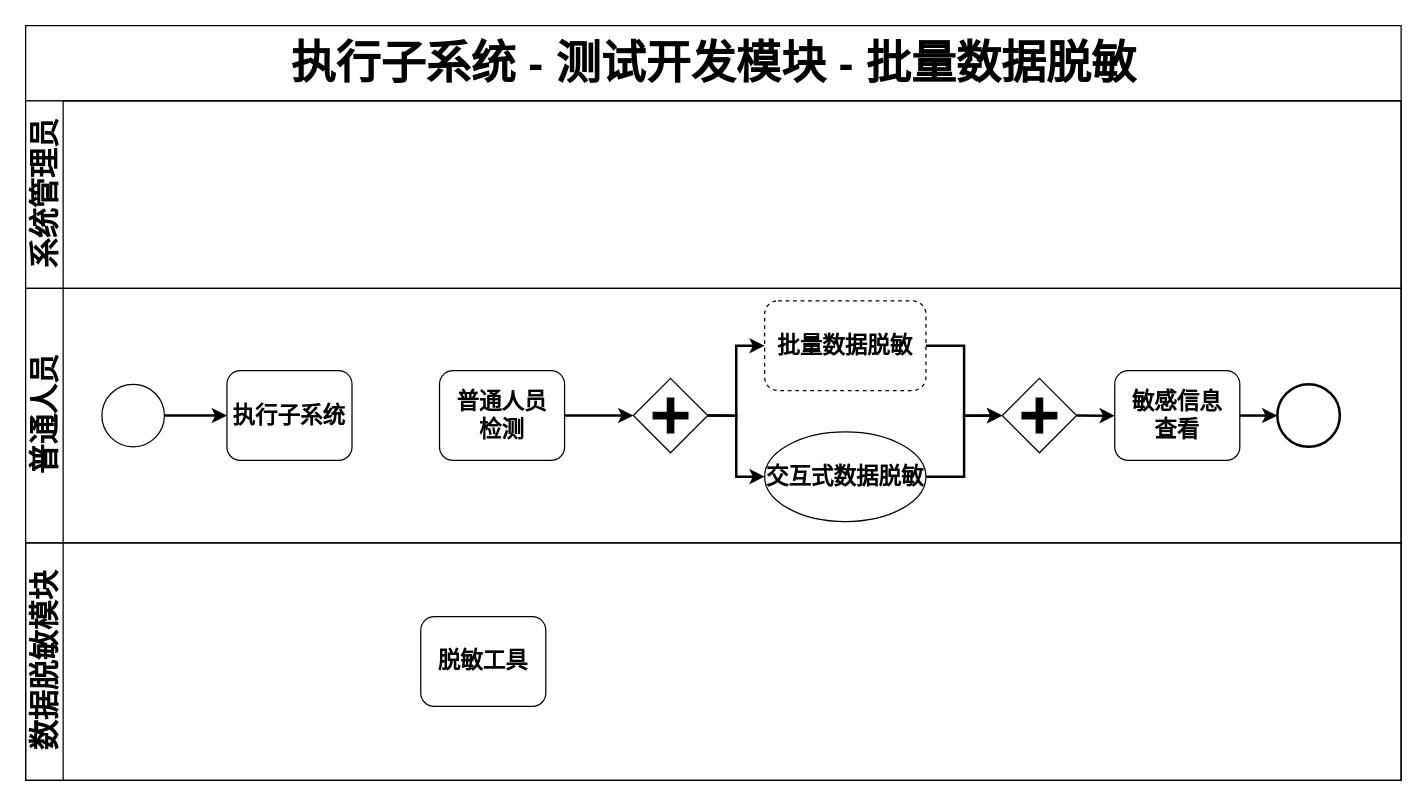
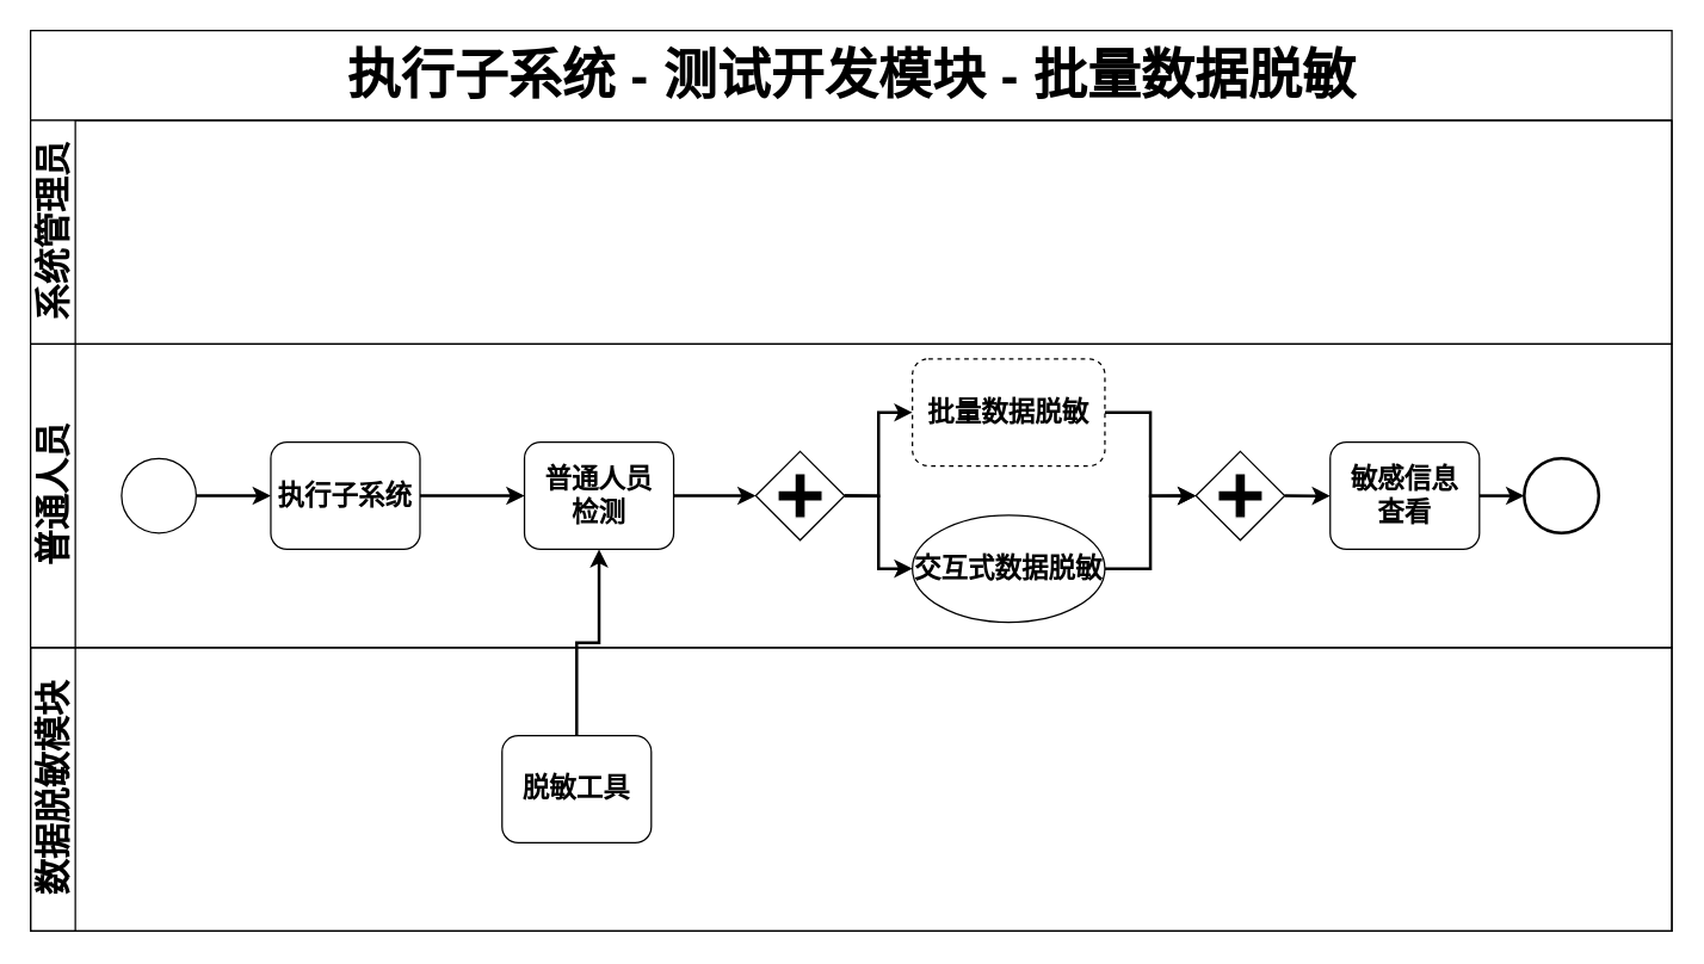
+ <mxCell id="16" style="edgeStyle=orthogonalEdgeStyle;rounded=0;orthogonalLoop=1;jettySize=auto;html=1;entryX=0;entryY=0.5;entryDx=0;entryDy=0;strokeWidth=2;exitX=1;exitY=0.5;exitDx=0;exitDy=0;" parent="7" source="15" target="18" edge="1"><mxGeometry relative="1" as="geometry"><mxPoint x="291" y="85" as="sourcePoint" /></mxGeometry></mxCell>
+ <mxCell id="33" style="edgeStyle=orthogonalEdgeStyle;rounded=0;orthogonalLoop=1;jettySize=auto;html=1;exitX=0.5;exitY=0;exitDx=0;exitDy=0;entryX=0.5;entryY=1;entryDx=0;entryDy=0;strokeWidth=2;" edge="1" parent="2" source="32" target="18"><mxGeometry relative="1" as="geometry" /></mxCell>
